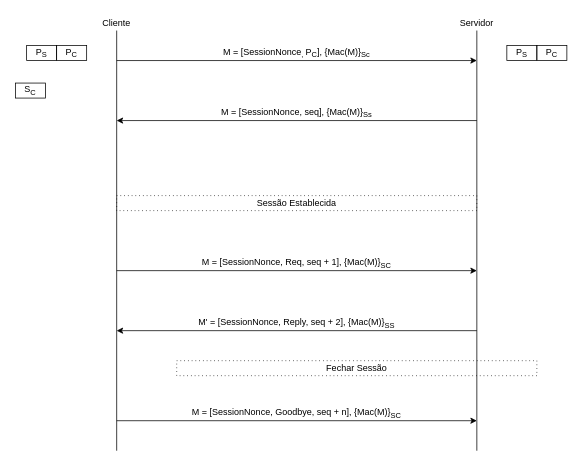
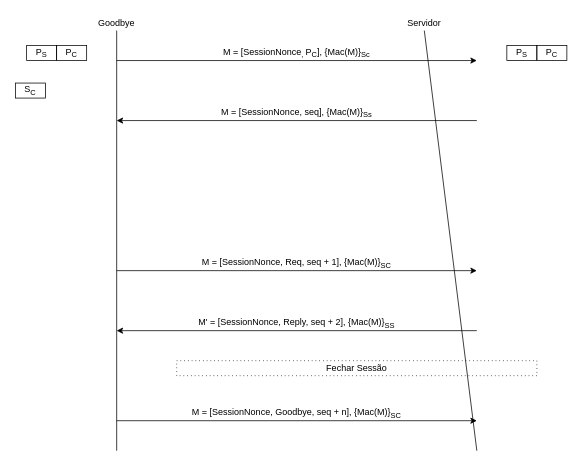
- <mxCell id="2" value="Cliente" style="text;html=1;strokeColor=none;fillColor=none;align=center;verticalAlign=middle;whiteSpace=wrap;rounded=0;" parent="1" vertex="1"><mxGeometry x="135" y="20" width="40" height="20" as="geometry" /></mxCell>
+ <mxCell id="2" value="Goodbye" style="text;html=1;strokeColor=none;fillColor=none;align=center;verticalAlign=middle;whiteSpace=wrap;rounded=0;" parent="1" vertex="1"><mxGeometry x="135" y="20" width="40" height="20" as="geometry" /></mxCell>
- <mxCell id="3" value="Servidor" style="text;html=1;strokeColor=none;fillColor=none;align=center;verticalAlign=middle;whiteSpace=wrap;rounded=0;" parent="1" vertex="1"><mxGeometry x="615" y="20" width="40" height="20" as="geometry" /></mxCell>
+ <mxCell id="3" value="Servidor" style="text;html=1;strokeColor=none;fillColor=none;align=center;verticalAlign=middle;whiteSpace=wrap;rounded=0;" parent="1" vertex="1"><mxGeometry x="545" y="20" width="40" height="20" as="geometry" /></mxCell>
- <mxCell id="21" value="Sessão Establecida" style="text;html=1;strokeColor=#000000;fillColor=none;align=center;verticalAlign=middle;whiteSpace=wrap;rounded=0;dashed=1;dashPattern=1 4;" vertex="1" parent="1"><mxGeometry x="155" y="260" width="480" height="20" as="geometry" /></mxCell>
